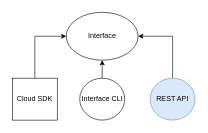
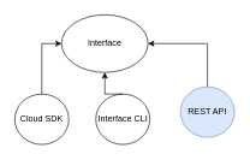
- <mxCell id="2" value="Interface" style="ellipse;whiteSpace=wrap;html=1;" vertex="1" parent="1"><mxGeometry x="110" y="20" width="120" height="80" as="geometry" /></mxCell>
+ <mxCell id="2" value="Interface" style="ellipse;whiteSpace=wrap;html=1;" vertex="1" parent="1"><mxGeometry x="85" y="20" width="120" height="80" as="geometry" /></mxCell>
- <mxCell id="4" value="Cloud SDK" style="whiteSpace=wrap;html=1;rounded=0;" vertex="1" parent="1"><mxGeometry x="20" y="130" width="75" height="70" as="geometry" /></mxCell>
+ <mxCell id="4" value="Cloud SDK" style="ellipse;whiteSpace=wrap;html=1;" vertex="1" parent="1"><mxGeometry x="20" y="130" width="75" height="70" as="geometry" /></mxCell>
- <mxCell id="7" value="REST API" style="ellipse;whiteSpace=wrap;html=1;fillColor=#dae8fc;strokeColor=#6c8ebf;" vertex="1" parent="1"><mxGeometry x="250" y="130" width="75" height="70" as="geometry" /></mxCell>
+ <mxCell id="7" value="REST API" style="ellipse;whiteSpace=wrap;html=1;fillColor=#dae8fc;strokeColor=#6c8ebf;" vertex="1" parent="1"><mxGeometry x="250" y="120" width="75" height="70" as="geometry" /></mxCell>
